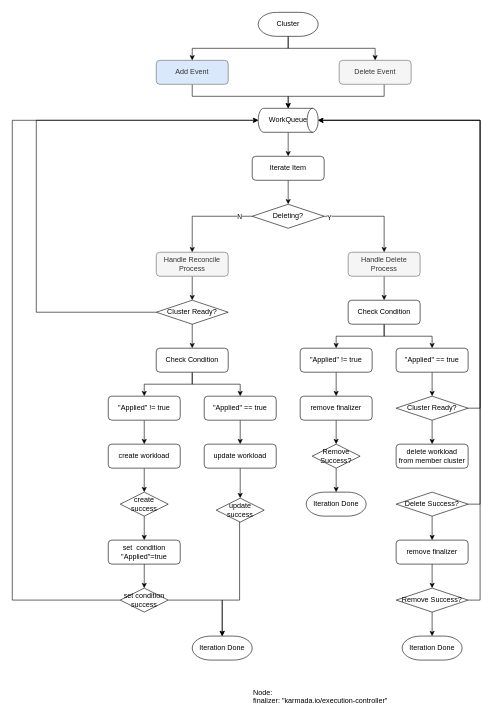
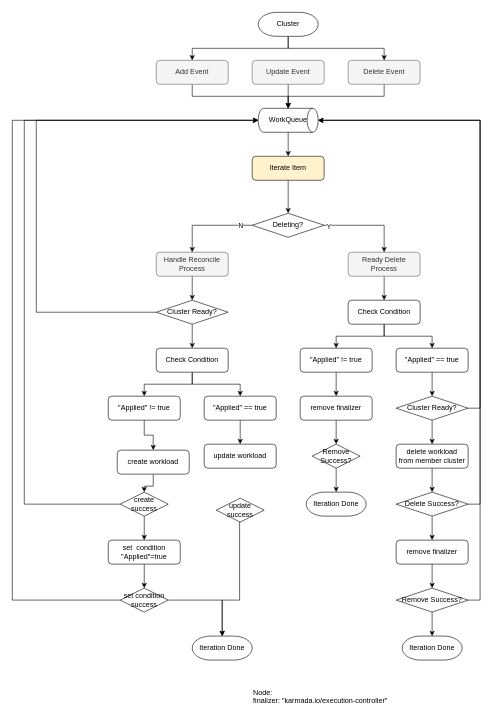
- <mxCell id="59" value="Add Event" style="rounded=1;whiteSpace=wrap;html=1;labelBackgroundColor=none;fillColor=#dae8fc;strokeColor=#666666;fontColor=#333333;" parent="1" vertex="1"><mxGeometry x="260" y="100" width="120" height="40" as="geometry" /></mxCell>
+ <mxCell id="59" value="Add Event" style="rounded=1;whiteSpace=wrap;html=1;labelBackgroundColor=none;fillColor=#f5f5f5;strokeColor=#666666;fontColor=#333333;" parent="1" vertex="1"><mxGeometry x="260" y="100" width="120" height="40" as="geometry" /></mxCell>
+ <mxCell id="66" value="Update Event" style="rounded=1;whiteSpace=wrap;html=1;labelBackgroundColor=none;fillColor=#f5f5f5;strokeColor=#666666;fontColor=#333333;" parent="1" vertex="1"><mxGeometry x="420" y="100" width="120" height="40" as="geometry" /></mxCell>
- <mxCell id="61" value="Delete Event" style="rounded=1;whiteSpace=wrap;html=1;fillColor=#f5f5f5;strokeColor=#666666;fontColor=#333333;" parent="1" vertex="1"><mxGeometry x="565" y="100" width="120" height="40" as="geometry" /></mxCell>
+ <mxCell id="61" value="Delete Event" style="rounded=1;whiteSpace=wrap;html=1;fillColor=#f5f5f5;strokeColor=#666666;fontColor=#333333;" parent="1" vertex="1"><mxGeometry x="580" y="100" width="120" height="40" as="geometry" /></mxCell>
+ <mxCell id="65" value="" style="edgeStyle=orthogonalEdgeStyle;rounded=0;orthogonalLoop=1;jettySize=auto;html=1;" parent="1" source="66" target="68" edge="1"><mxGeometry relative="1" as="geometry" /></mxCell>
- <mxCell id="3" value="Iterate Item" style="rounded=1;whiteSpace=wrap;html=1;" parent="1" vertex="1"><mxGeometry x="420" y="260" width="120" height="40" as="geometry" /></mxCell>
+ <mxCell id="3" value="Iterate Item" style="rounded=1;whiteSpace=wrap;html=1;fillColor=#fff2cc;" parent="1" vertex="1"><mxGeometry x="420" y="260" width="120" height="40" as="geometry" /></mxCell>
- <mxCell id="23" value="Deleting?" style="strokeWidth=1;html=1;shape=mxgraph.flowchart.decision;whiteSpace=wrap;" parent="1" vertex="1"><mxGeometry x="420" y="340" width="120" height="40" as="geometry" /></mxCell>
+ <mxCell id="23" value="Deleting?" style="strokeWidth=1;html=1;shape=mxgraph.flowchart.decision;whiteSpace=wrap;" parent="1" vertex="1"><mxGeometry x="420" y="355" width="120" height="40" as="geometry" /></mxCell>
- <mxCell id="7" value="Handle Delete Process" style="rounded=1;whiteSpace=wrap;html=1;fillColor=#f5f5f5;strokeColor=#666666;fontColor=#333333;" parent="1" vertex="1"><mxGeometry x="580" y="420" width="120" height="40" as="geometry" /></mxCell>
+ <mxCell id="7" value="Ready Delete Process" style="rounded=1;whiteSpace=wrap;html=1;fillColor=#f5f5f5;strokeColor=#666666;fontColor=#333333;" parent="1" vertex="1"><mxGeometry x="580" y="420" width="120" height="40" as="geometry" /></mxCell>
+ <mxCell id="51" style="edgeStyle=orthogonalEdgeStyle;rounded=0;orthogonalLoop=1;jettySize=auto;html=1;fontColor=#000000;entryX=0;entryY=0.5;entryDx=0;entryDy=0;entryPerimeter=0;exitX=0;exitY=0.5;exitDx=0;exitDy=0;exitPerimeter=0;" parent="1" source="52" target="68" edge="1"><mxGeometry relative="1" as="geometry"><mxPoint x="420" y="280" as="targetPoint" /><Array as="points"><mxPoint x="40" y="840" /><mxPoint x="40" y="200" /></Array></mxGeometry></mxCell>
- <mxCell id="33" value="create workload" style="rounded=1;whiteSpace=wrap;html=1;" parent="1" vertex="1"><mxGeometry x="180" y="740" width="120" height="40" as="geometry" /></mxCell>
+ <mxCell id="33" value="create workload" style="rounded=1;whiteSpace=wrap;html=1;" parent="1" vertex="1"><mxGeometry x="195" y="750" width="120" height="40" as="geometry" /></mxCell>
+ <mxCell id="11" value="" style="edgeStyle=orthogonalEdgeStyle;rounded=0;orthogonalLoop=1;jettySize=auto;html=1;" parent="1" source="12" target="73" edge="1"><mxGeometry relative="1" as="geometry" /></mxCell>
- <mxCell id="36" value="" style="edgeStyle=orthogonalEdgeStyle;rounded=0;orthogonalLoop=1;jettySize=auto;html=1;fontColor=#000000;" parent="1" source="37" target="57" edge="1"><mxGeometry relative="1" as="geometry" /></mxCell>
